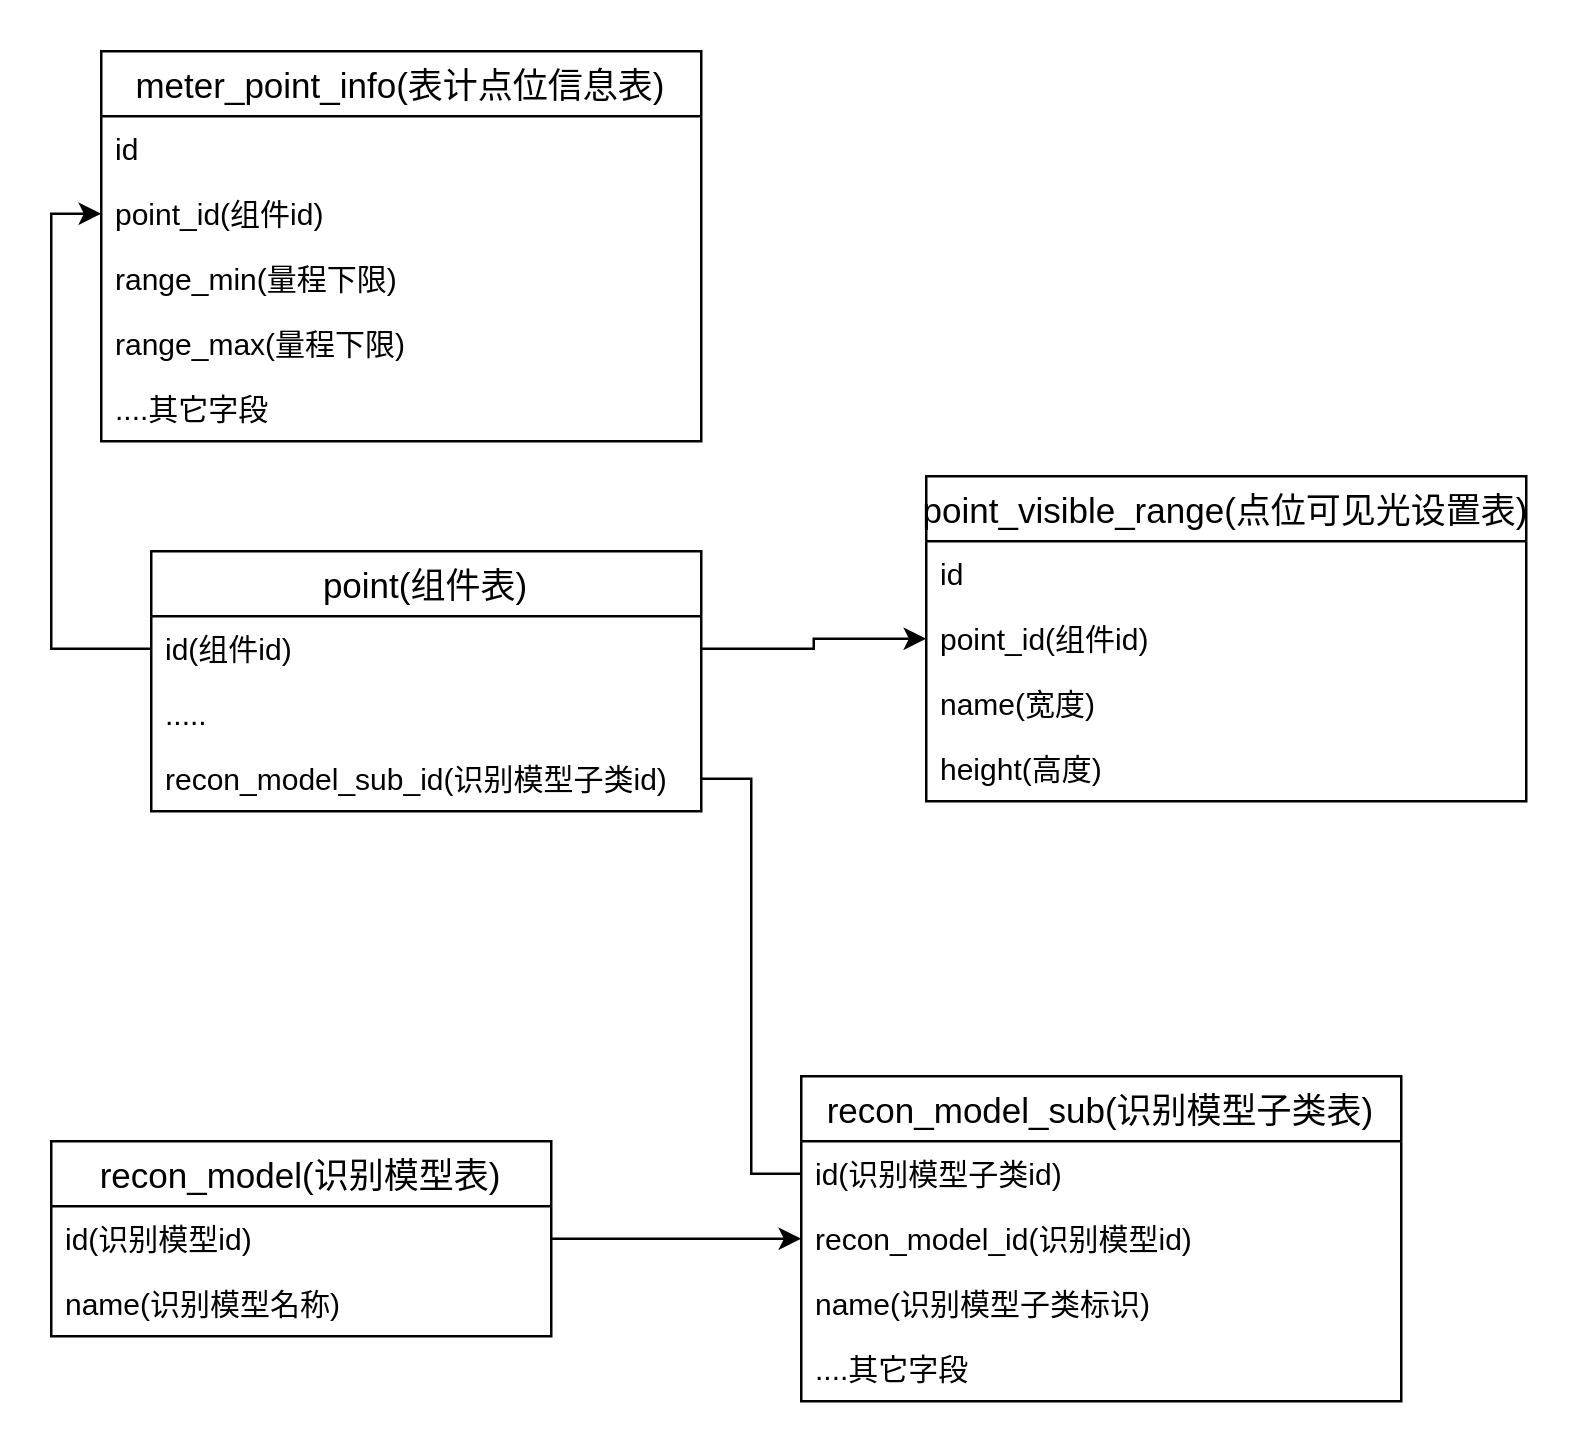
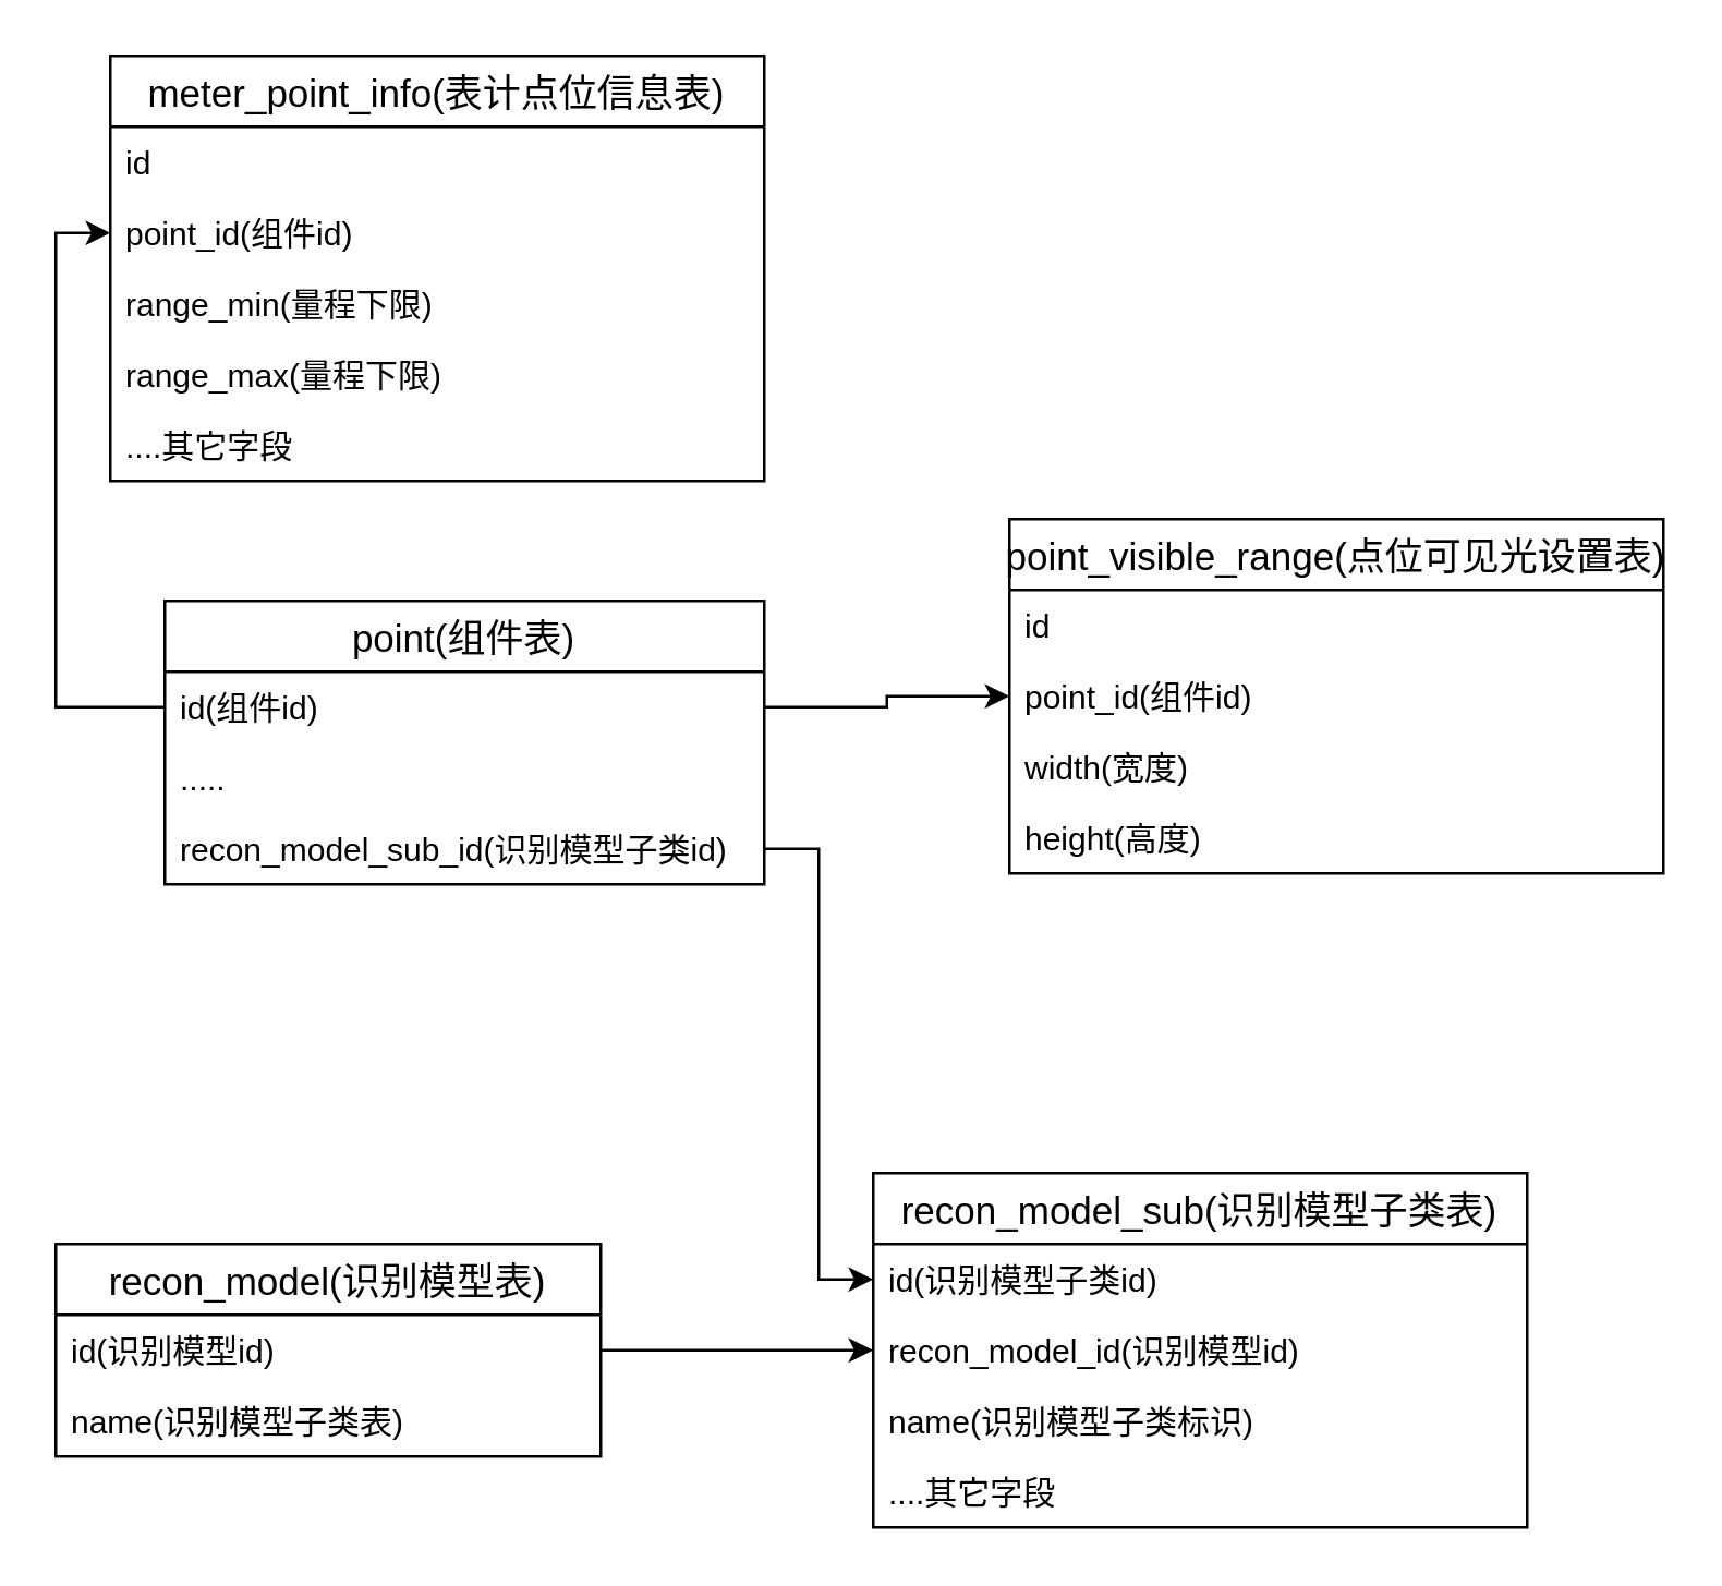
- <mxCell id="21" value="name(宽度)" style="text;strokeColor=none;fillColor=none;spacingLeft=4;spacingRight=4;overflow=hidden;rotatable=0;points=[[0,0.5],[1,0.5]];portConstraint=eastwest;fontSize=12;" vertex="1" parent="18"><mxGeometry y="78" width="240" height="26" as="geometry" /></mxCell>
+ <mxCell id="21" value="width(宽度)" style="text;strokeColor=none;fillColor=none;spacingLeft=4;spacingRight=4;overflow=hidden;rotatable=0;points=[[0,0.5],[1,0.5]];portConstraint=eastwest;fontSize=12;" vertex="1" parent="18"><mxGeometry y="78" width="240" height="26" as="geometry" /></mxCell>
- <mxCell id="3" style="edgeStyle=orthogonalEdgeStyle;rounded=0;orthogonalLoop=1;jettySize=auto;html=1;exitX=1;exitY=0.5;exitDx=0;exitDy=0;entryX=0;entryY=0.5;entryDx=0;entryDy=0;endArrow=none;" edge="1" parent="1" source="7" target="11"><mxGeometry relative="1" as="geometry" /></mxCell>
+ <mxCell id="3" style="edgeStyle=orthogonalEdgeStyle;rounded=0;orthogonalLoop=1;jettySize=auto;html=1;exitX=1;exitY=0.5;exitDx=0;exitDy=0;entryX=0;entryY=0.5;entryDx=0;entryDy=0;" edge="1" parent="1" source="7" target="11"><mxGeometry relative="1" as="geometry" /></mxCell>
- <mxCell id="17" value="name(识别模型名称)" style="text;strokeColor=none;fillColor=none;spacingLeft=4;spacingRight=4;overflow=hidden;rotatable=0;points=[[0,0.5],[1,0.5]];portConstraint=eastwest;fontSize=12;" vertex="1" parent="15"><mxGeometry y="52" width="200" height="26" as="geometry" /></mxCell>
+ <mxCell id="17" value="name(识别模型子类表)" style="text;strokeColor=none;fillColor=none;spacingLeft=4;spacingRight=4;overflow=hidden;rotatable=0;points=[[0,0.5],[1,0.5]];portConstraint=eastwest;fontSize=12;" vertex="1" parent="15"><mxGeometry y="52" width="200" height="26" as="geometry" /></mxCell>
